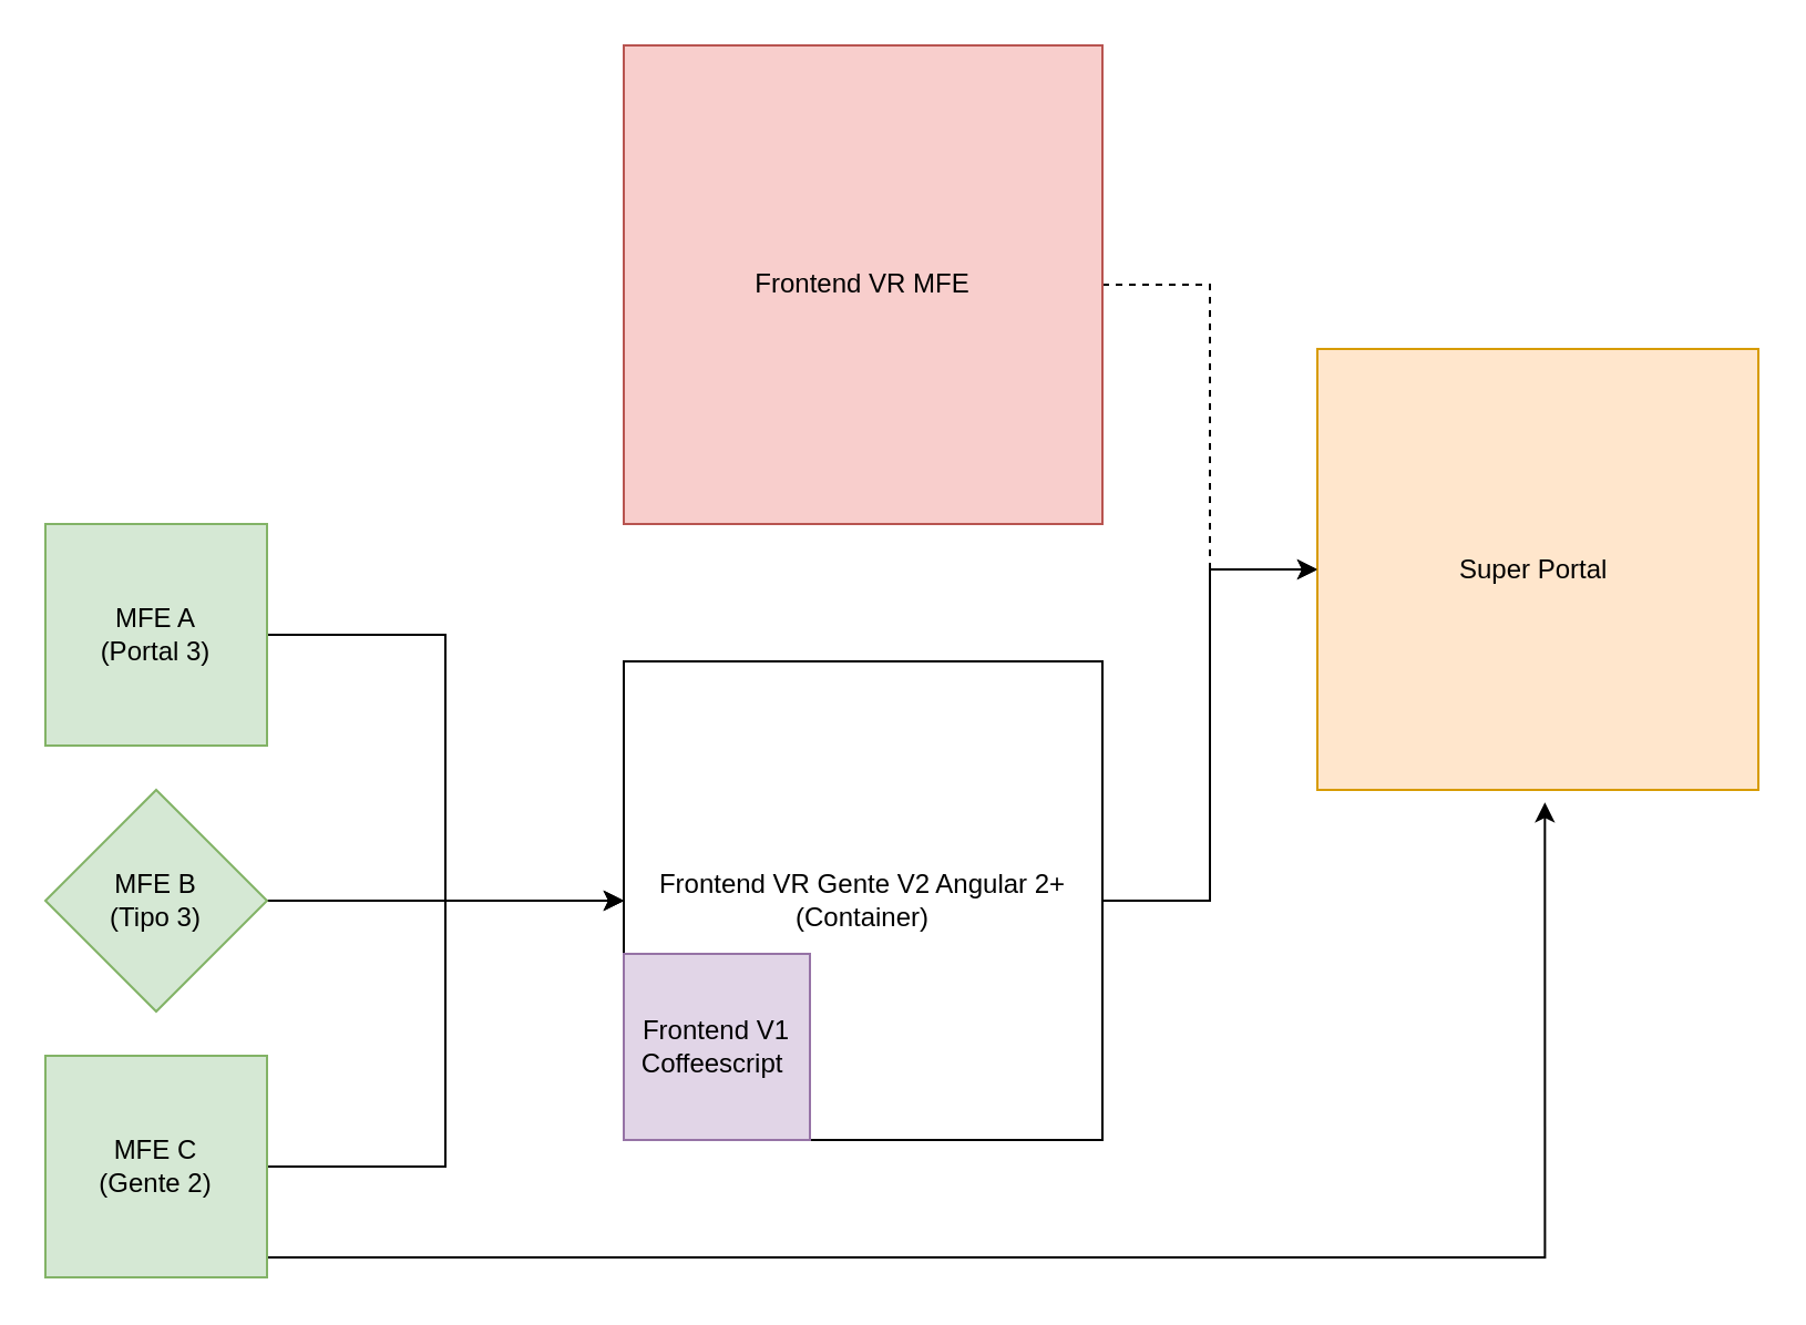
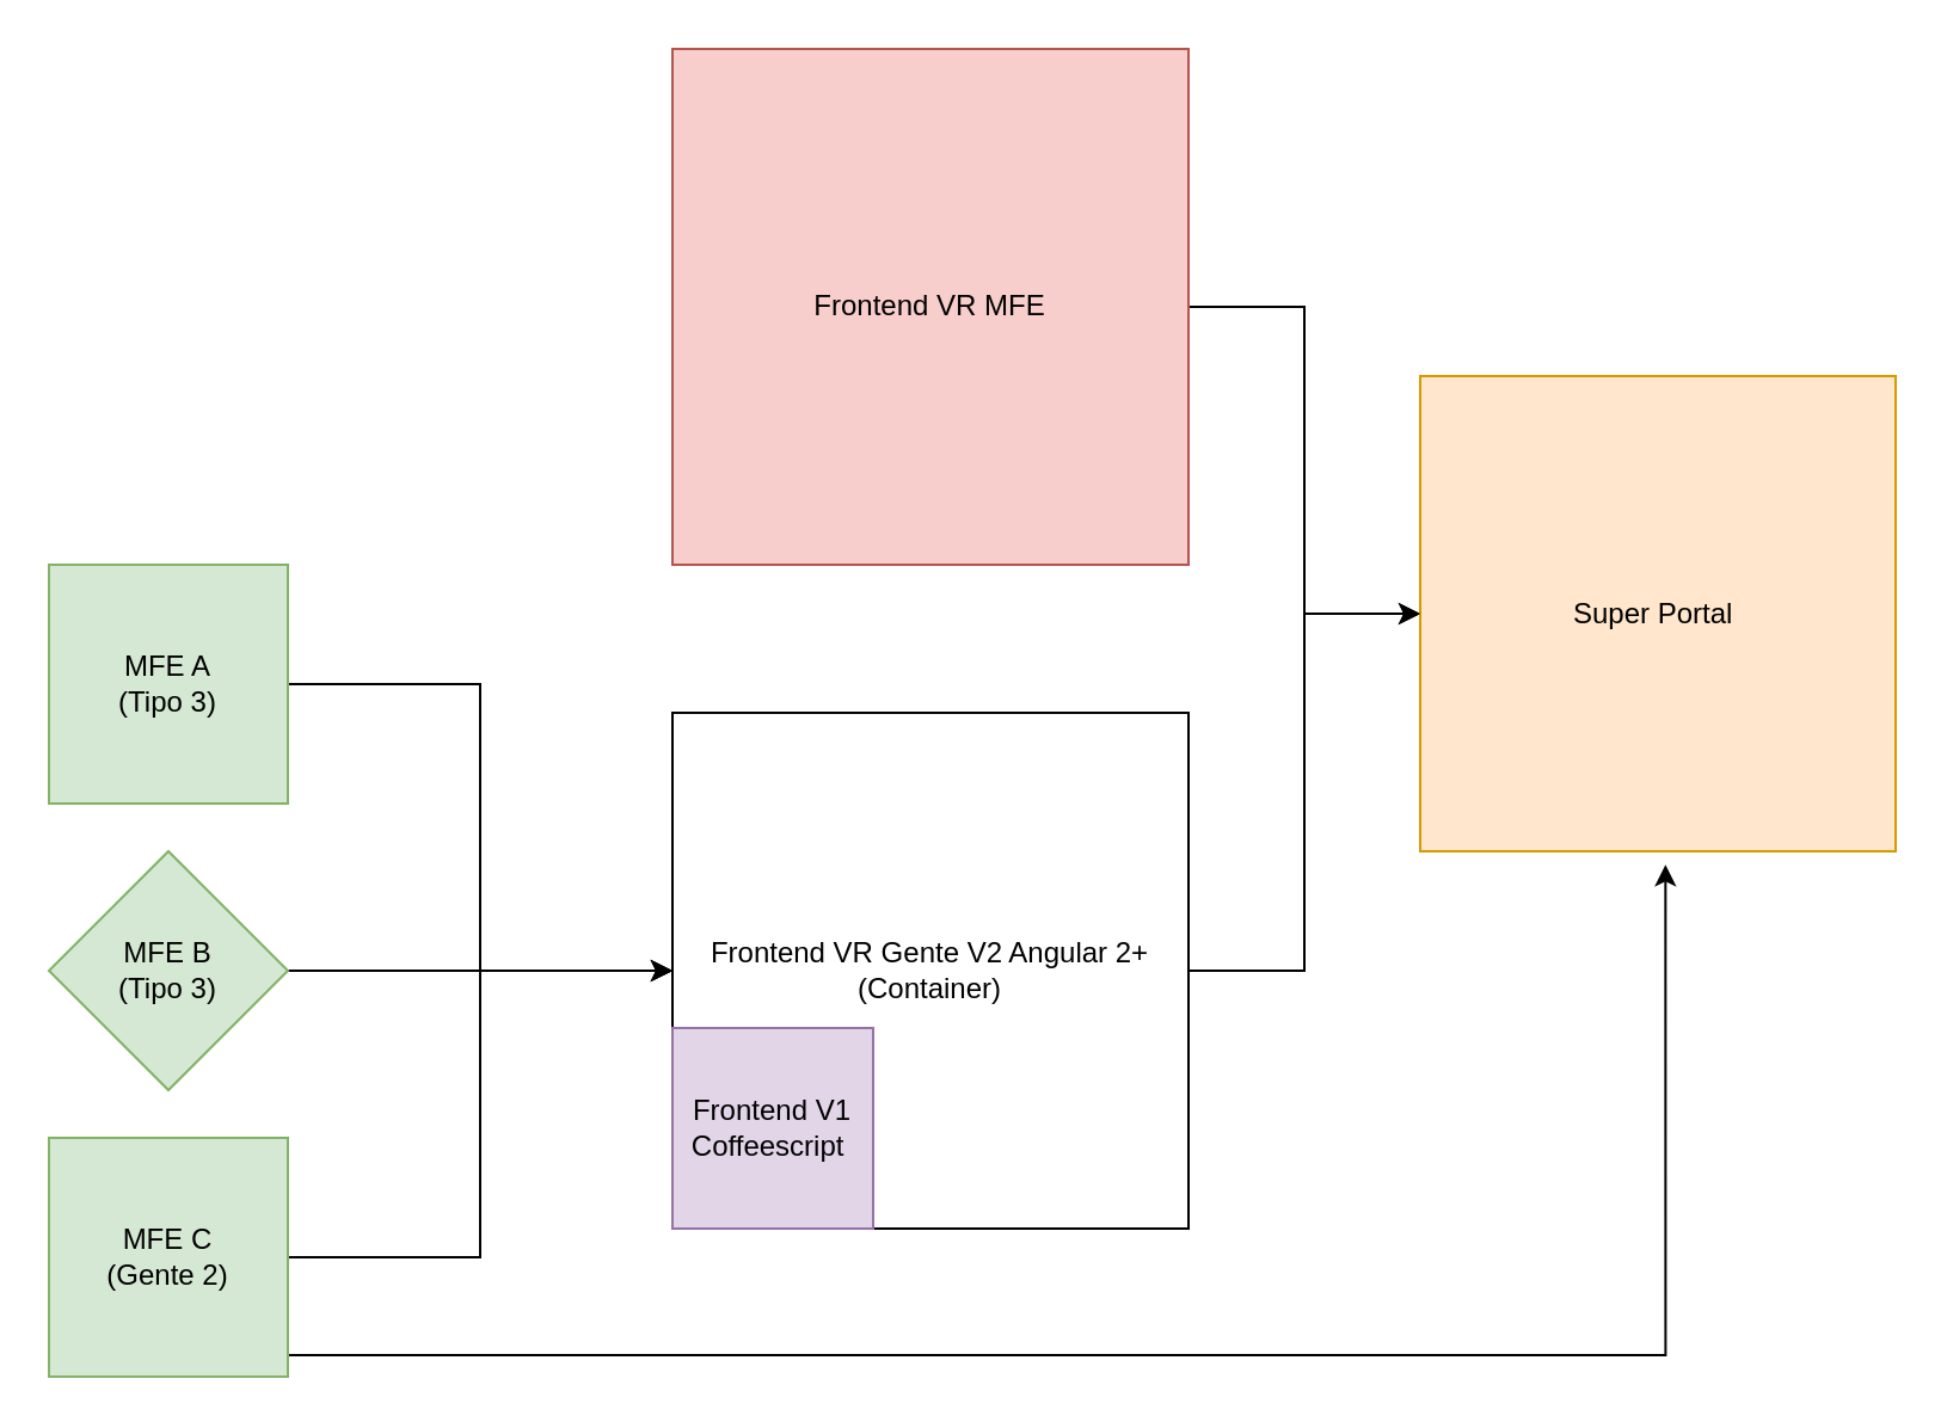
- <mxCell id="13" style="edgeStyle=orthogonalEdgeStyle;rounded=0;orthogonalLoop=1;jettySize=auto;html=1;entryX=0;entryY=0.5;entryDx=0;entryDy=0;dashed=1;" edge="1" parent="1" source="14" target="12"><mxGeometry relative="1" as="geometry" /></mxCell>
+ <mxCell id="13" style="edgeStyle=orthogonalEdgeStyle;rounded=0;orthogonalLoop=1;jettySize=auto;html=1;entryX=0;entryY=0.5;entryDx=0;entryDy=0;" edge="1" parent="1" source="14" target="12"><mxGeometry relative="1" as="geometry" /></mxCell>
- <mxCell id="6" value="MFE A&lt;br&gt;(Portal 3)" style="whiteSpace=wrap;html=1;aspect=fixed;fillColor=#d5e8d4;strokeColor=#82b366;" vertex="1" parent="1"><mxGeometry x="20" y="236" width="100" height="100" as="geometry" /></mxCell>
+ <mxCell id="6" value="MFE A&lt;br&gt;(Tipo 3)" style="whiteSpace=wrap;html=1;aspect=fixed;fillColor=#d5e8d4;strokeColor=#82b366;" vertex="1" parent="1"><mxGeometry x="20" y="236" width="100" height="100" as="geometry" /></mxCell>
